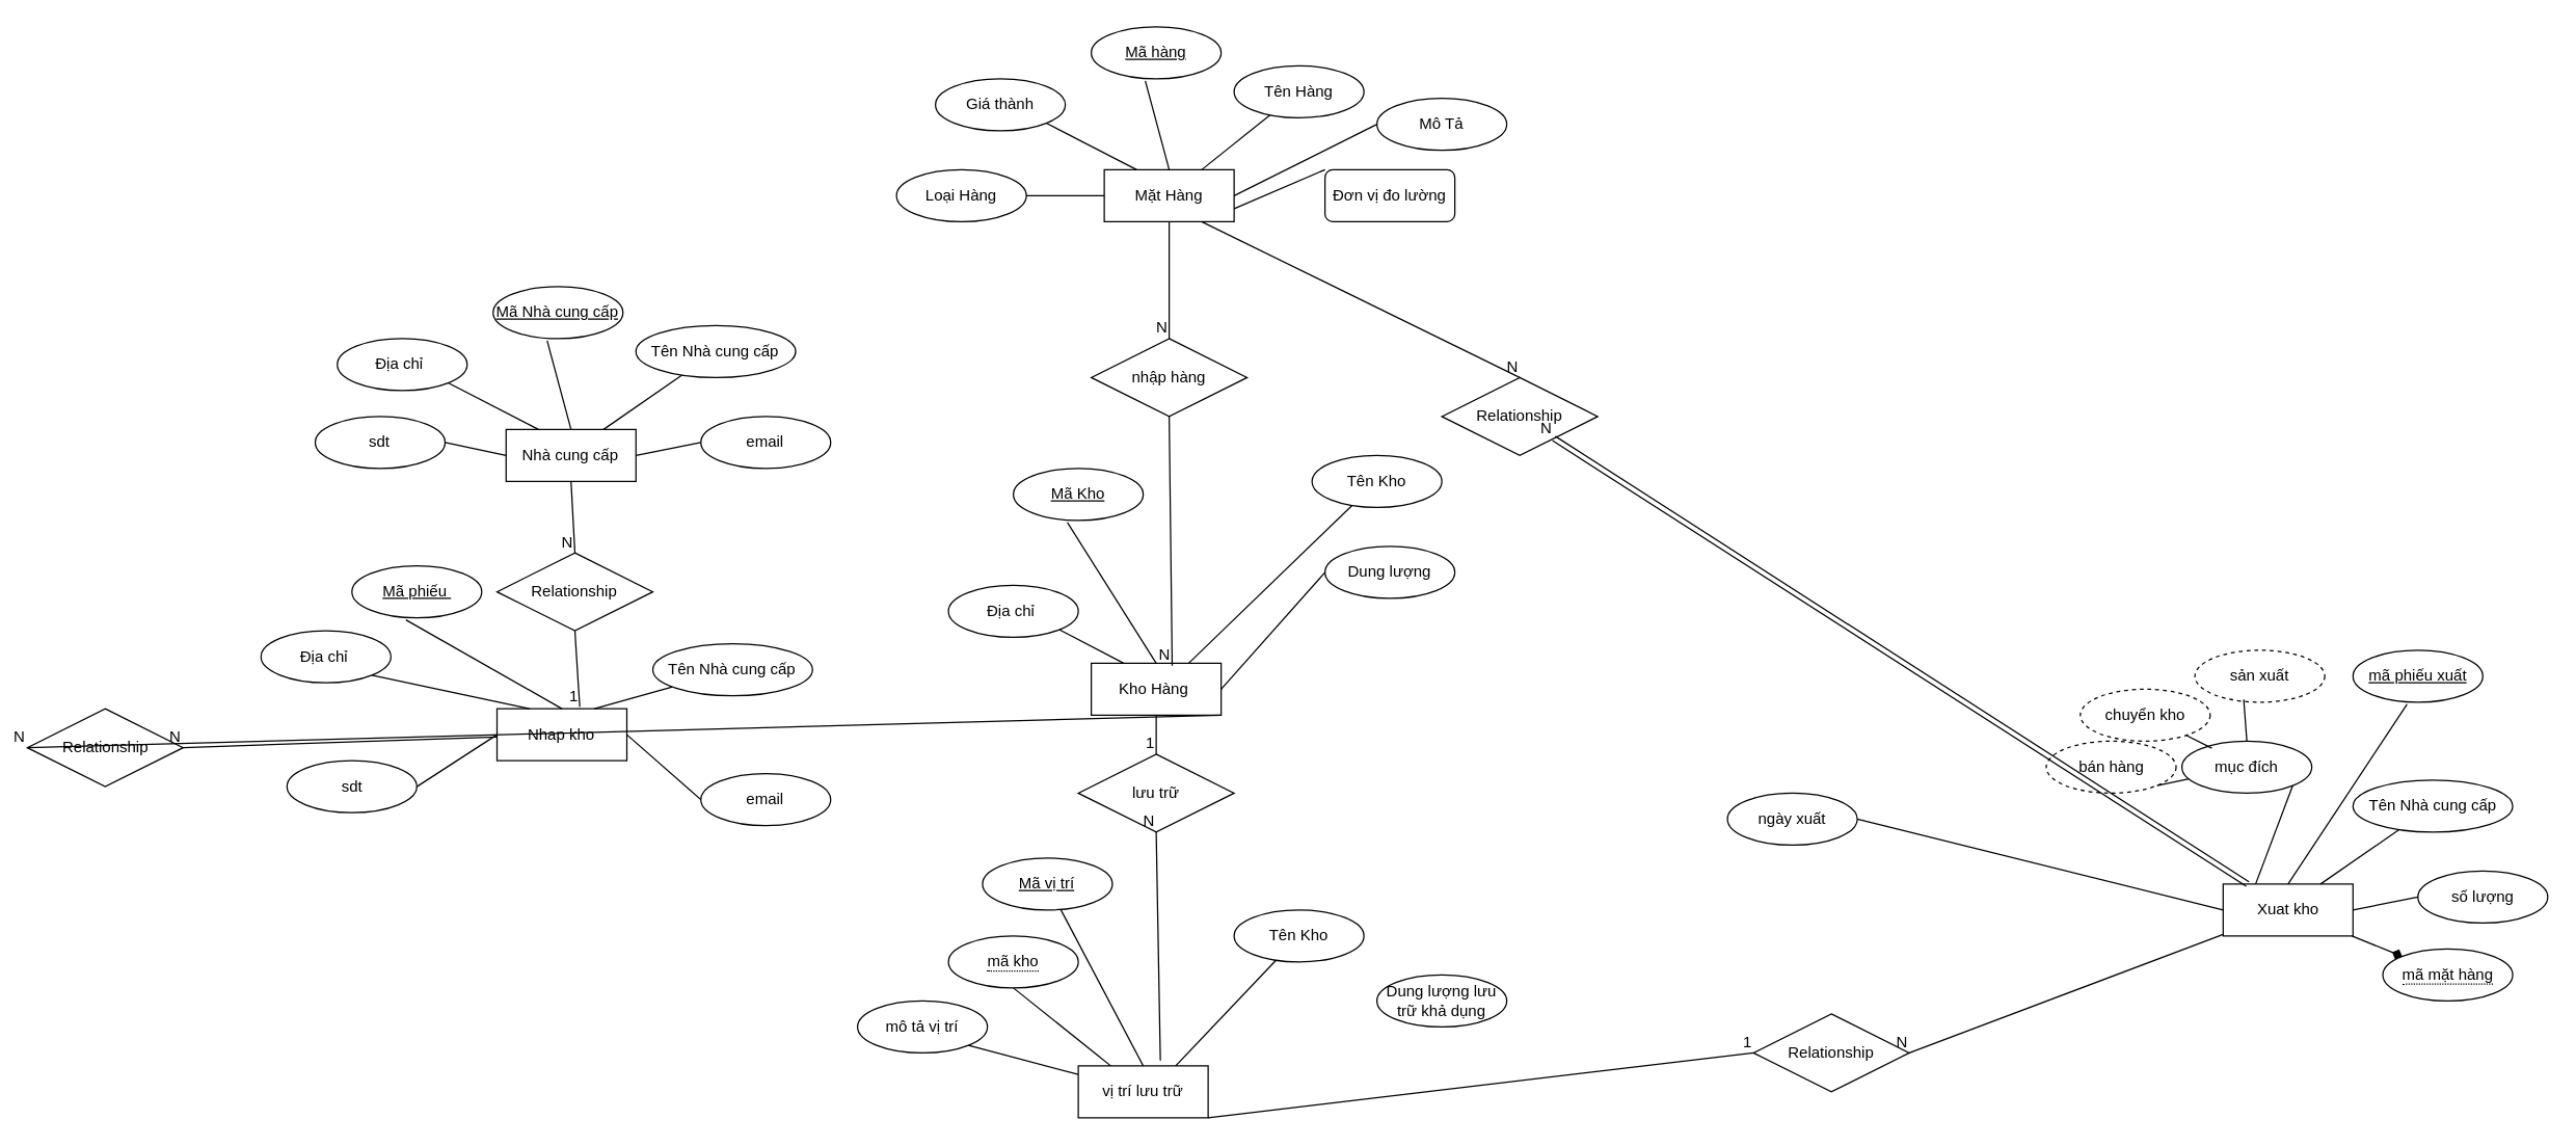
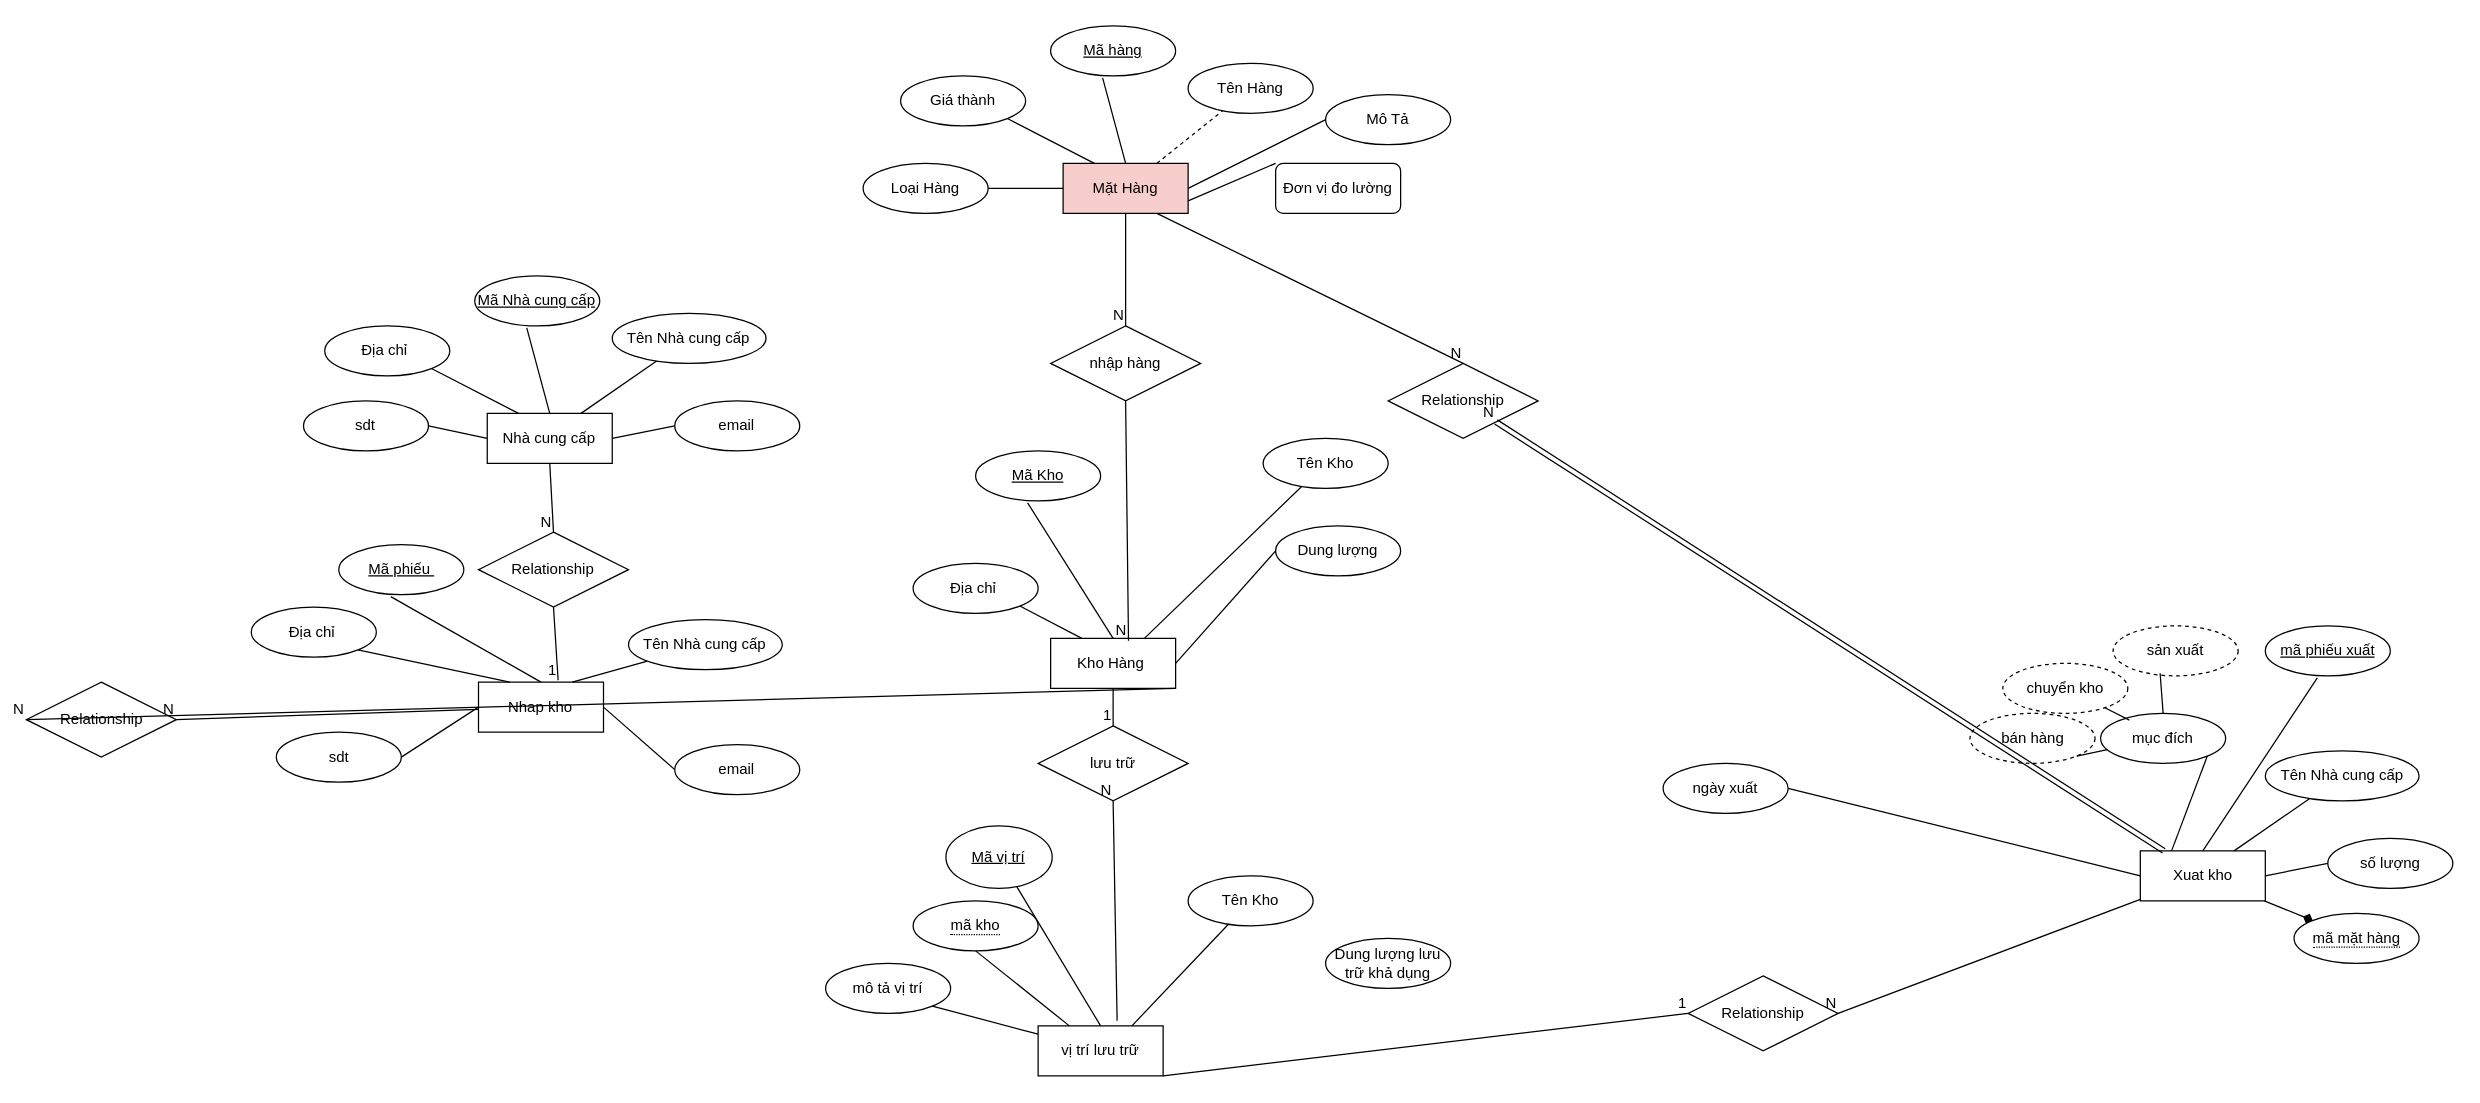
- <mxCell id="3" value="" style="endArrow=none;html=1;rounded=0;exitX=0.75;exitY=0;exitDx=0;exitDy=0;" parent="1" source="2" target="4" edge="1"><mxGeometry relative="1" as="geometry"><mxPoint x="1120" y="210" as="sourcePoint" /><mxPoint y="-10" as="targetPoint" x="900" /></mxGeometry></mxCell>
+ <mxCell id="3" value="" style="endArrow=none;html=1;rounded=0;exitX=0.75;exitY=0;exitDx=0;exitDy=0;dashed=1;" parent="1" source="2" target="4" edge="1"><mxGeometry relative="1" as="geometry"><mxPoint x="1120" y="210" as="sourcePoint" /><mxPoint y="-10" as="targetPoint" x="900" /></mxGeometry></mxCell>
- <mxCell id="2" value="Mặt Hàng" style="whiteSpace=wrap;html=1;align=center;" parent="1" vertex="1"><mxGeometry x="850" y="130" width="100" height="40" as="geometry" /></mxCell>
+ <mxCell id="2" value="Mặt Hàng" style="whiteSpace=wrap;html=1;align=center;fillColor=#f8cecc;" parent="1" vertex="1"><mxGeometry x="850" y="130" width="100" height="40" as="geometry" /></mxCell>
- <mxCell id="72" value="Mã vị trí" style="ellipse;whiteSpace=wrap;html=1;align=center;fontStyle=4;" vertex="1" parent="1"><mxGeometry x="756.25" y="660" width="100" height="40" as="geometry" /></mxCell>
+ <mxCell id="72" value="Mã vị trí" style="ellipse;whiteSpace=wrap;html=1;align=center;fontStyle=4;" vertex="1" parent="1"><mxGeometry x="756.25" y="660" width="85" height="50" as="geometry" /></mxCell>
